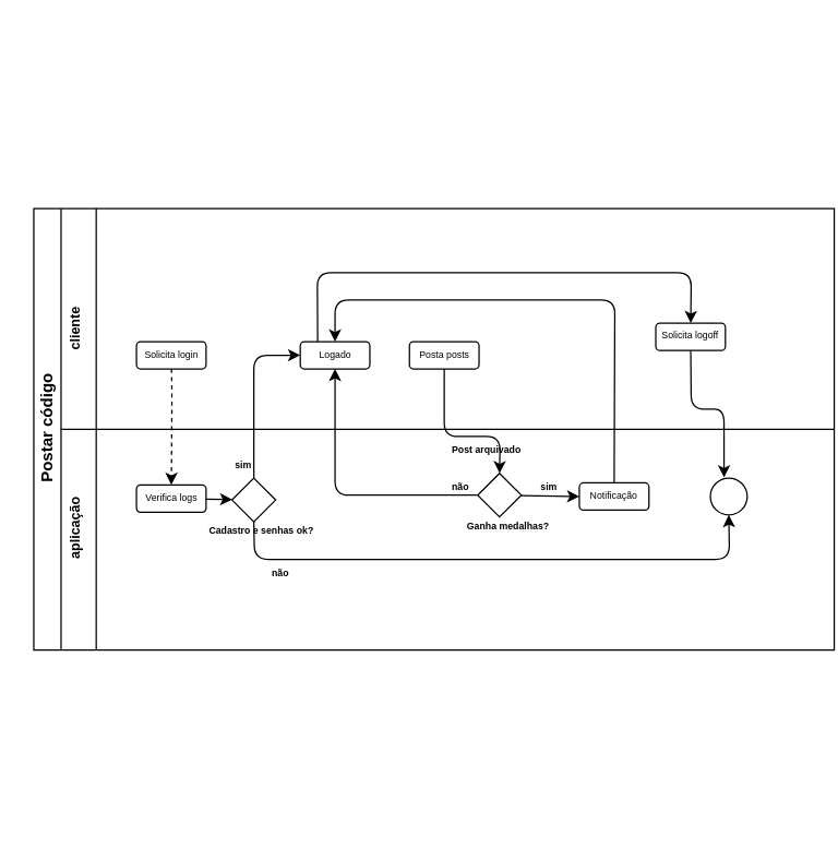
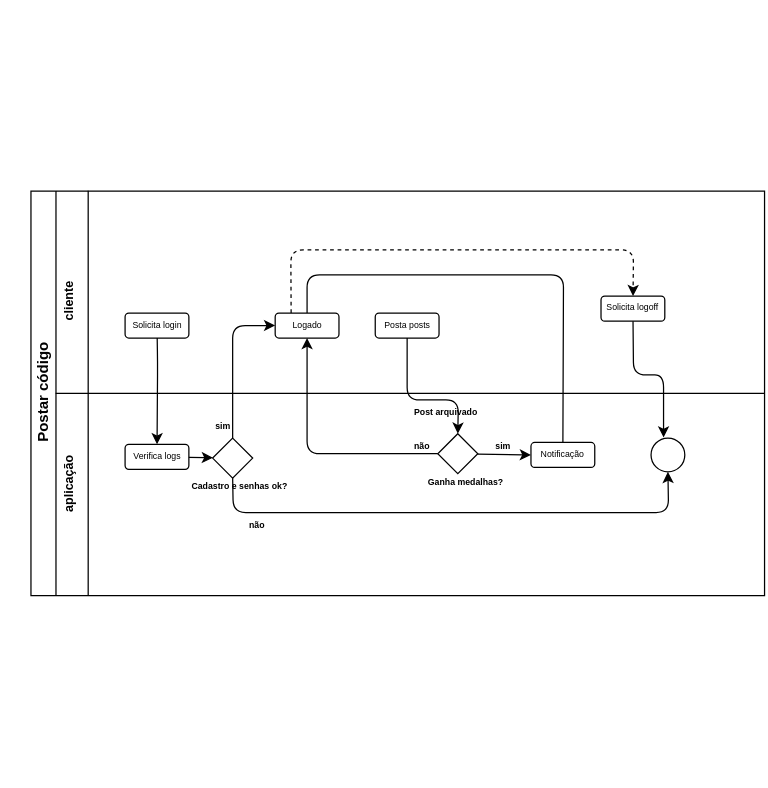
- <mxCell id="30" style="edgeStyle=none;html=1;fontSize=6;exitX=0.25;exitY=0;exitDx=0;exitDy=0;" edge="1" parent="2" source="13" target="29"><mxGeometry relative="1" as="geometry"><mxPoint x="324.25" y="228.5" as="targetPoint" /><Array as="points"><mxPoint x="76.25" y="178.5" /><mxPoint x="350.25" y="178.5" /></Array></mxGeometry></mxCell>
+ <mxCell id="30" style="edgeStyle=none;html=1;fontSize=6;exitX=0.25;exitY=0;exitDx=0;exitDy=0;dashed=1;" edge="1" parent="2" source="13" target="29"><mxGeometry relative="1" as="geometry"><mxPoint x="324.25" y="228.5" as="targetPoint" /><Array as="points"><mxPoint x="76.25" y="178.5" /><mxPoint x="350.25" y="178.5" /></Array></mxGeometry></mxCell>
- <mxCell id="26" style="edgeStyle=none;html=1;entryX=0.5;entryY=0;entryDx=0;entryDy=0;fontSize=6;" edge="1" parent="2" source="27" target="13"><mxGeometry relative="1" as="geometry"><Array as="points"><mxPoint x="294.25" y="198.5" /><mxPoint x="89.25" y="198.5" /></Array></mxGeometry></mxCell>
+ <mxCell id="26" style="edgeStyle=none;html=1;entryX=0.5;entryY=0;entryDx=0;entryDy=0;fontSize=6;endArrow=none;" edge="1" parent="2" source="27" target="13"><mxGeometry relative="1" as="geometry"><Array as="points"><mxPoint x="294.25" y="198.5" /><mxPoint x="89.25" y="198.5" /></Array></mxGeometry></mxCell>
- <mxCell id="6" value="" style="edgeStyle=none;html=1;fontSize=6;dashed=1;" edge="1" parent="2" source="7" target="11"><mxGeometry relative="1" as="geometry"><Array as="points"><mxPoint x="-30.25" y="269" /></Array></mxGeometry></mxCell>
+ <mxCell id="6" value="" style="edgeStyle=none;html=1;fontSize=6;" edge="1" parent="2" source="7" target="11"><mxGeometry relative="1" as="geometry"><Array as="points"><mxPoint x="-30.25" y="269" /></Array></mxGeometry></mxCell>
